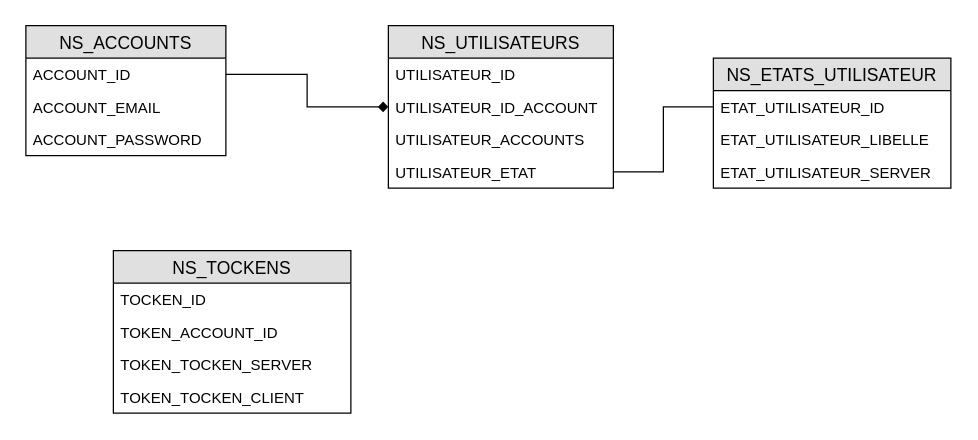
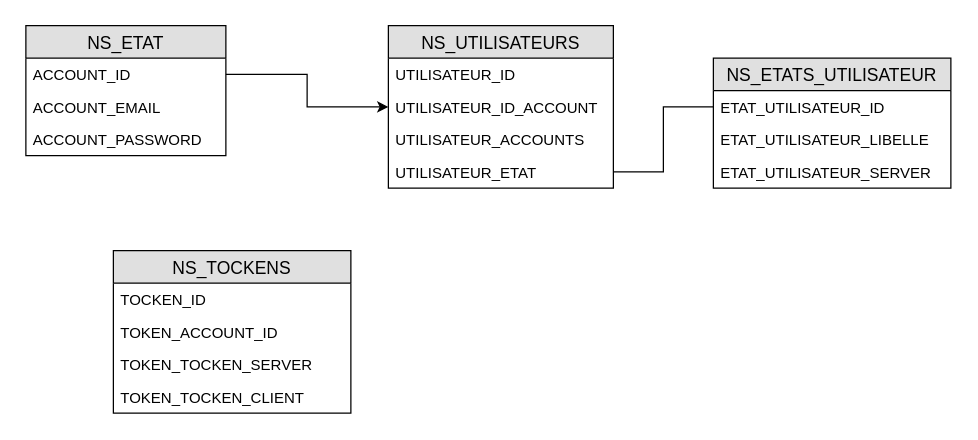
- <mxCell id="2" value="NS_ACCOUNTS" style="swimlane;fontStyle=0;childLayout=stackLayout;horizontal=1;startSize=26;fillColor=#e0e0e0;horizontalStack=0;resizeParent=1;resizeParentMax=0;resizeLast=0;collapsible=1;marginBottom=0;swimlaneFillColor=#ffffff;align=center;fontSize=14;" parent="1" vertex="1"><mxGeometry x="20" y="20" width="160" height="104" as="geometry" /></mxCell>
+ <mxCell id="2" value="NS_ETAT" style="swimlane;fontStyle=0;childLayout=stackLayout;horizontal=1;startSize=26;fillColor=#e0e0e0;horizontalStack=0;resizeParent=1;resizeParentMax=0;resizeLast=0;collapsible=1;marginBottom=0;swimlaneFillColor=#ffffff;align=center;fontSize=14;" parent="1" vertex="1"><mxGeometry x="20" y="20" width="160" height="104" as="geometry" /></mxCell>
- <mxCell id="11" style="edgeStyle=orthogonalEdgeStyle;rounded=0;orthogonalLoop=1;jettySize=auto;html=1;exitX=1;exitY=0.5;exitDx=0;exitDy=0;entryX=0;entryY=0.5;entryDx=0;entryDy=0;endArrow=diamond;" parent="1" source="3" target="8" edge="1"><mxGeometry relative="1" as="geometry" /></mxCell>
+ <mxCell id="11" style="edgeStyle=orthogonalEdgeStyle;rounded=0;orthogonalLoop=1;jettySize=auto;html=1;exitX=1;exitY=0.5;exitDx=0;exitDy=0;entryX=0;entryY=0.5;entryDx=0;entryDy=0;" parent="1" source="3" target="8" edge="1"><mxGeometry relative="1" as="geometry" /></mxCell>
